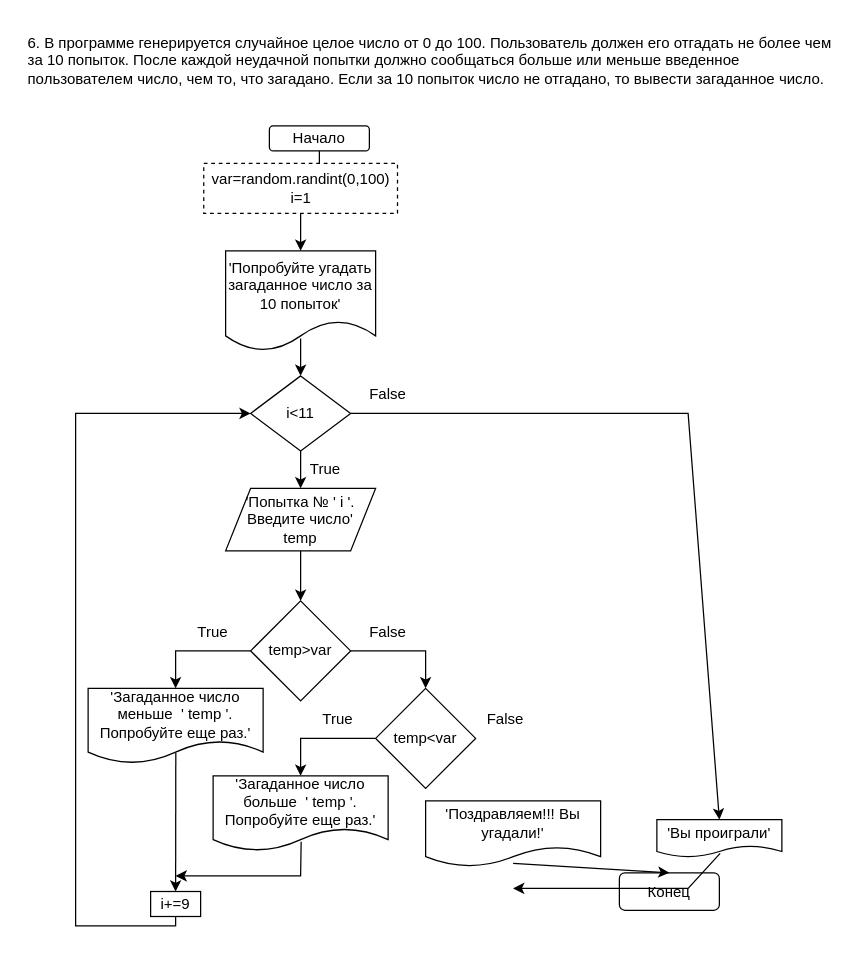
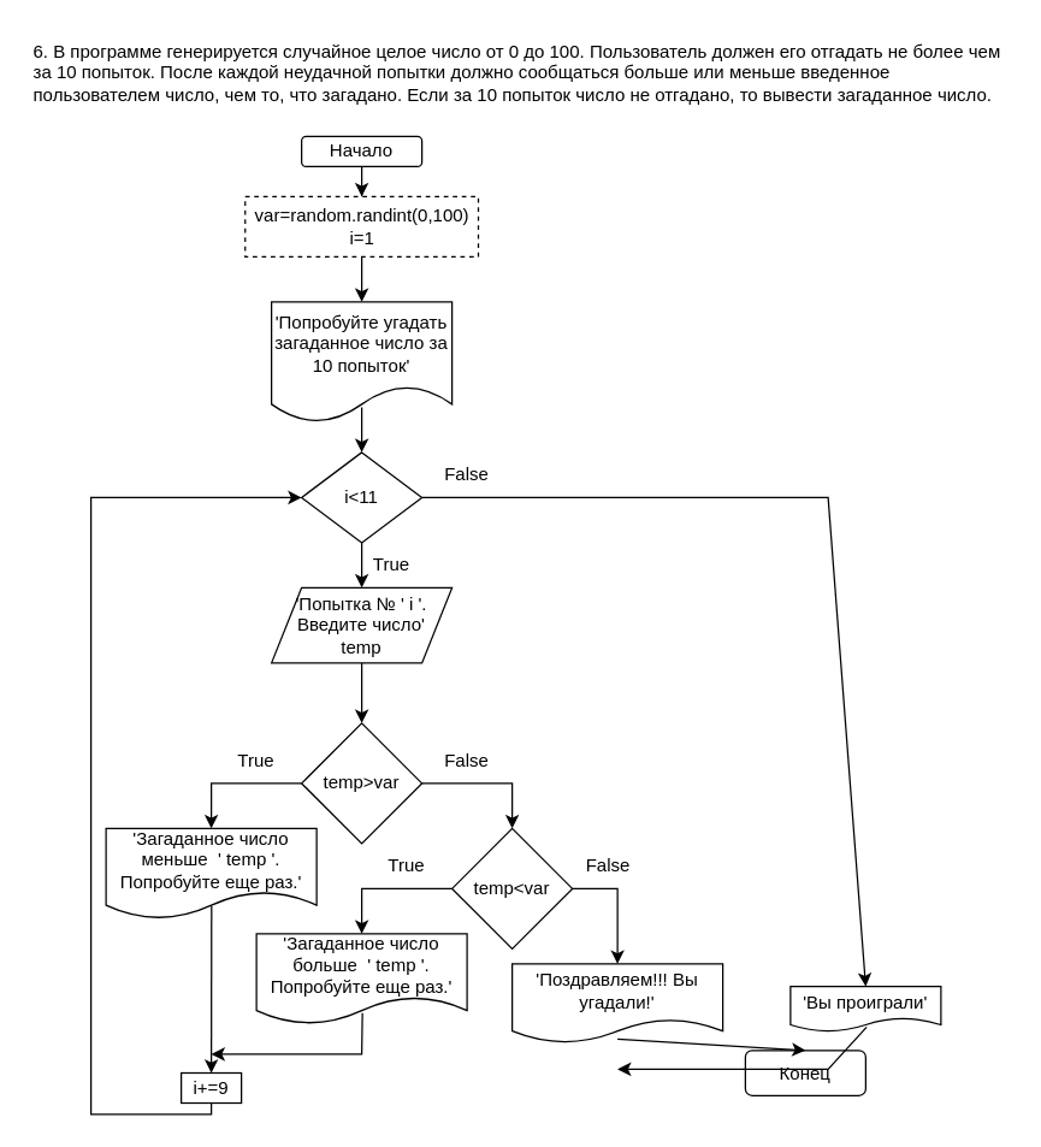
- <mxCell id="3" value="Начало" style="rounded=1;whiteSpace=wrap;html=1;" parent="1" vertex="1"><mxGeometry x="215" y="100" width="80" height="20" as="geometry" /></mxCell>
+ <mxCell id="3" value="Начало" style="rounded=1;whiteSpace=wrap;html=1;" parent="1" vertex="1"><mxGeometry x="200" y="90" width="80" height="20" as="geometry" /></mxCell>
+ <mxCell id="33" value="" style="endArrow=classic;html=1;rounded=0;exitX=1;exitY=0.5;exitDx=0;exitDy=0;entryX=0.5;entryY=0;entryDx=0;entryDy=0;" edge="1" parent="1" source="26" target="28"><mxGeometry width="50" height="50" relative="1" as="geometry"><mxPoint x="450" y="630" as="sourcePoint" /><mxPoint x="500" y="580" as="targetPoint" /><Array as="points"><mxPoint x="410" y="590" /></Array></mxGeometry></mxCell>
